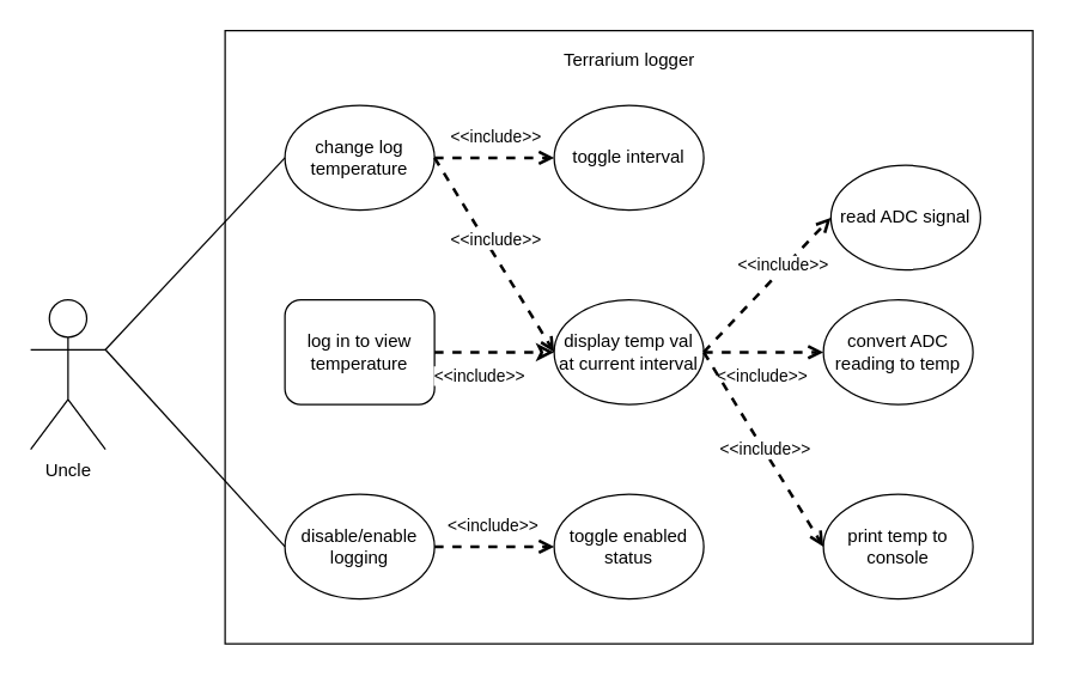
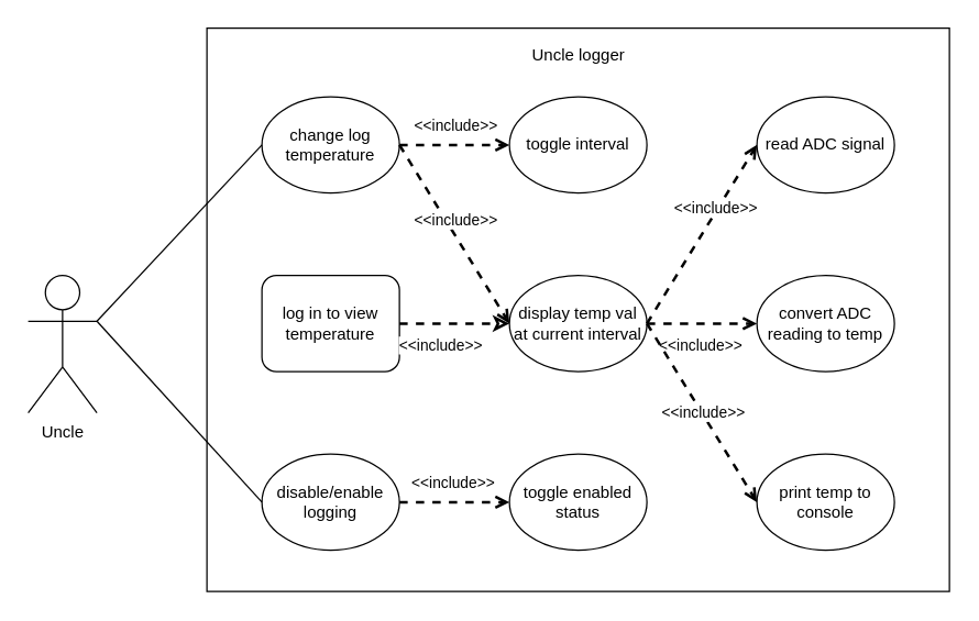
- <mxCell id="27" value="Terrarium logger" style="text;html=1;align=center;verticalAlign=middle;resizable=0;points=[];autosize=1;" vertex="1" parent="1"><mxGeometry x="370" y="30" width="100" height="20" as="geometry" /></mxCell>
+ <mxCell id="27" value="Uncle logger" style="text;html=1;align=center;verticalAlign=middle;resizable=0;points=[];autosize=1;" vertex="1" parent="1"><mxGeometry x="370" y="30" width="100" height="20" as="geometry" /></mxCell>
- <mxCell id="10" value="read ADC signal" style="ellipse;whiteSpace=wrap;html=1;" vertex="1" parent="1"><mxGeometry x="555" y="110" width="100" height="70" as="geometry" /></mxCell>
+ <mxCell id="10" value="read ADC signal" style="ellipse;whiteSpace=wrap;html=1;" vertex="1" parent="1"><mxGeometry x="550" y="70" width="100" height="70" as="geometry" /></mxCell>
